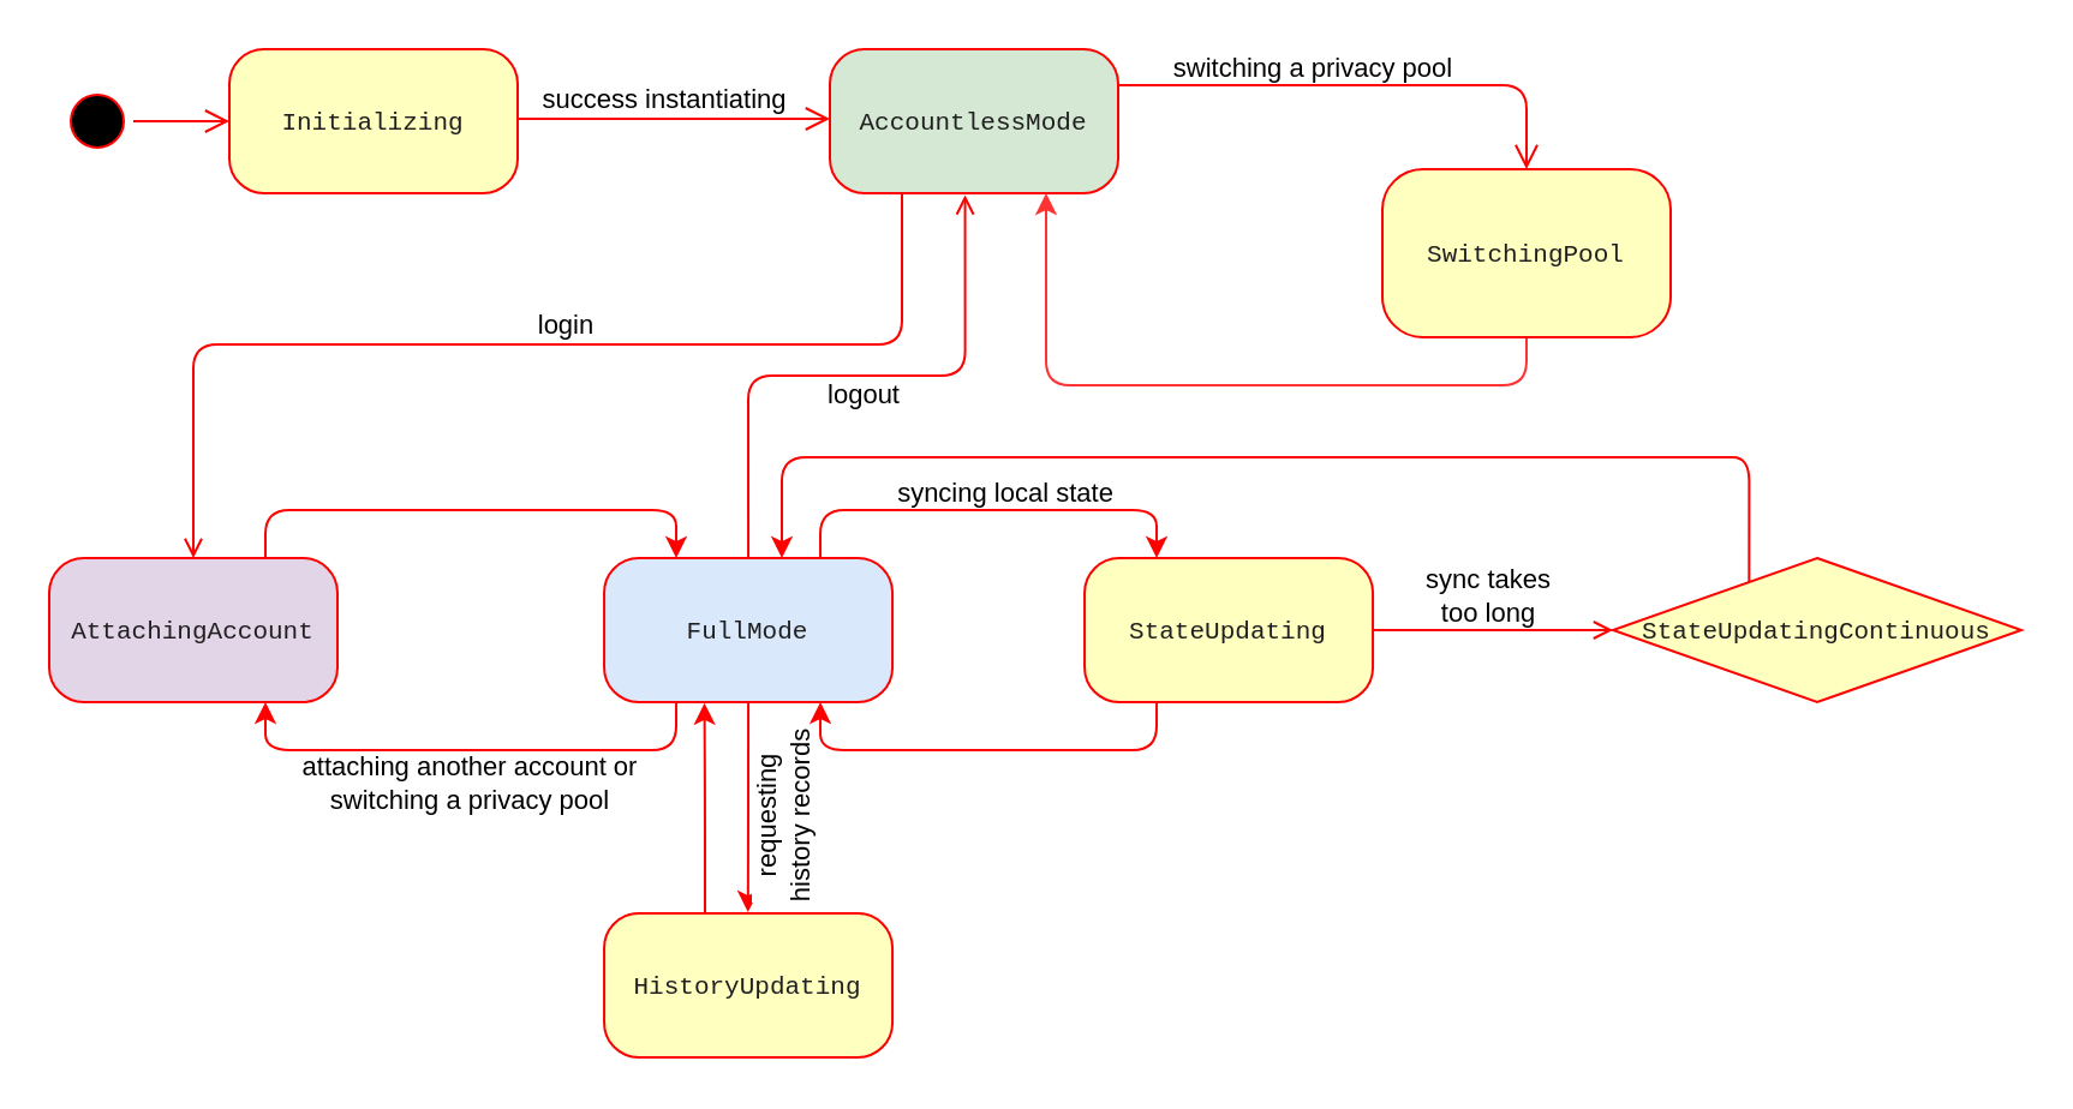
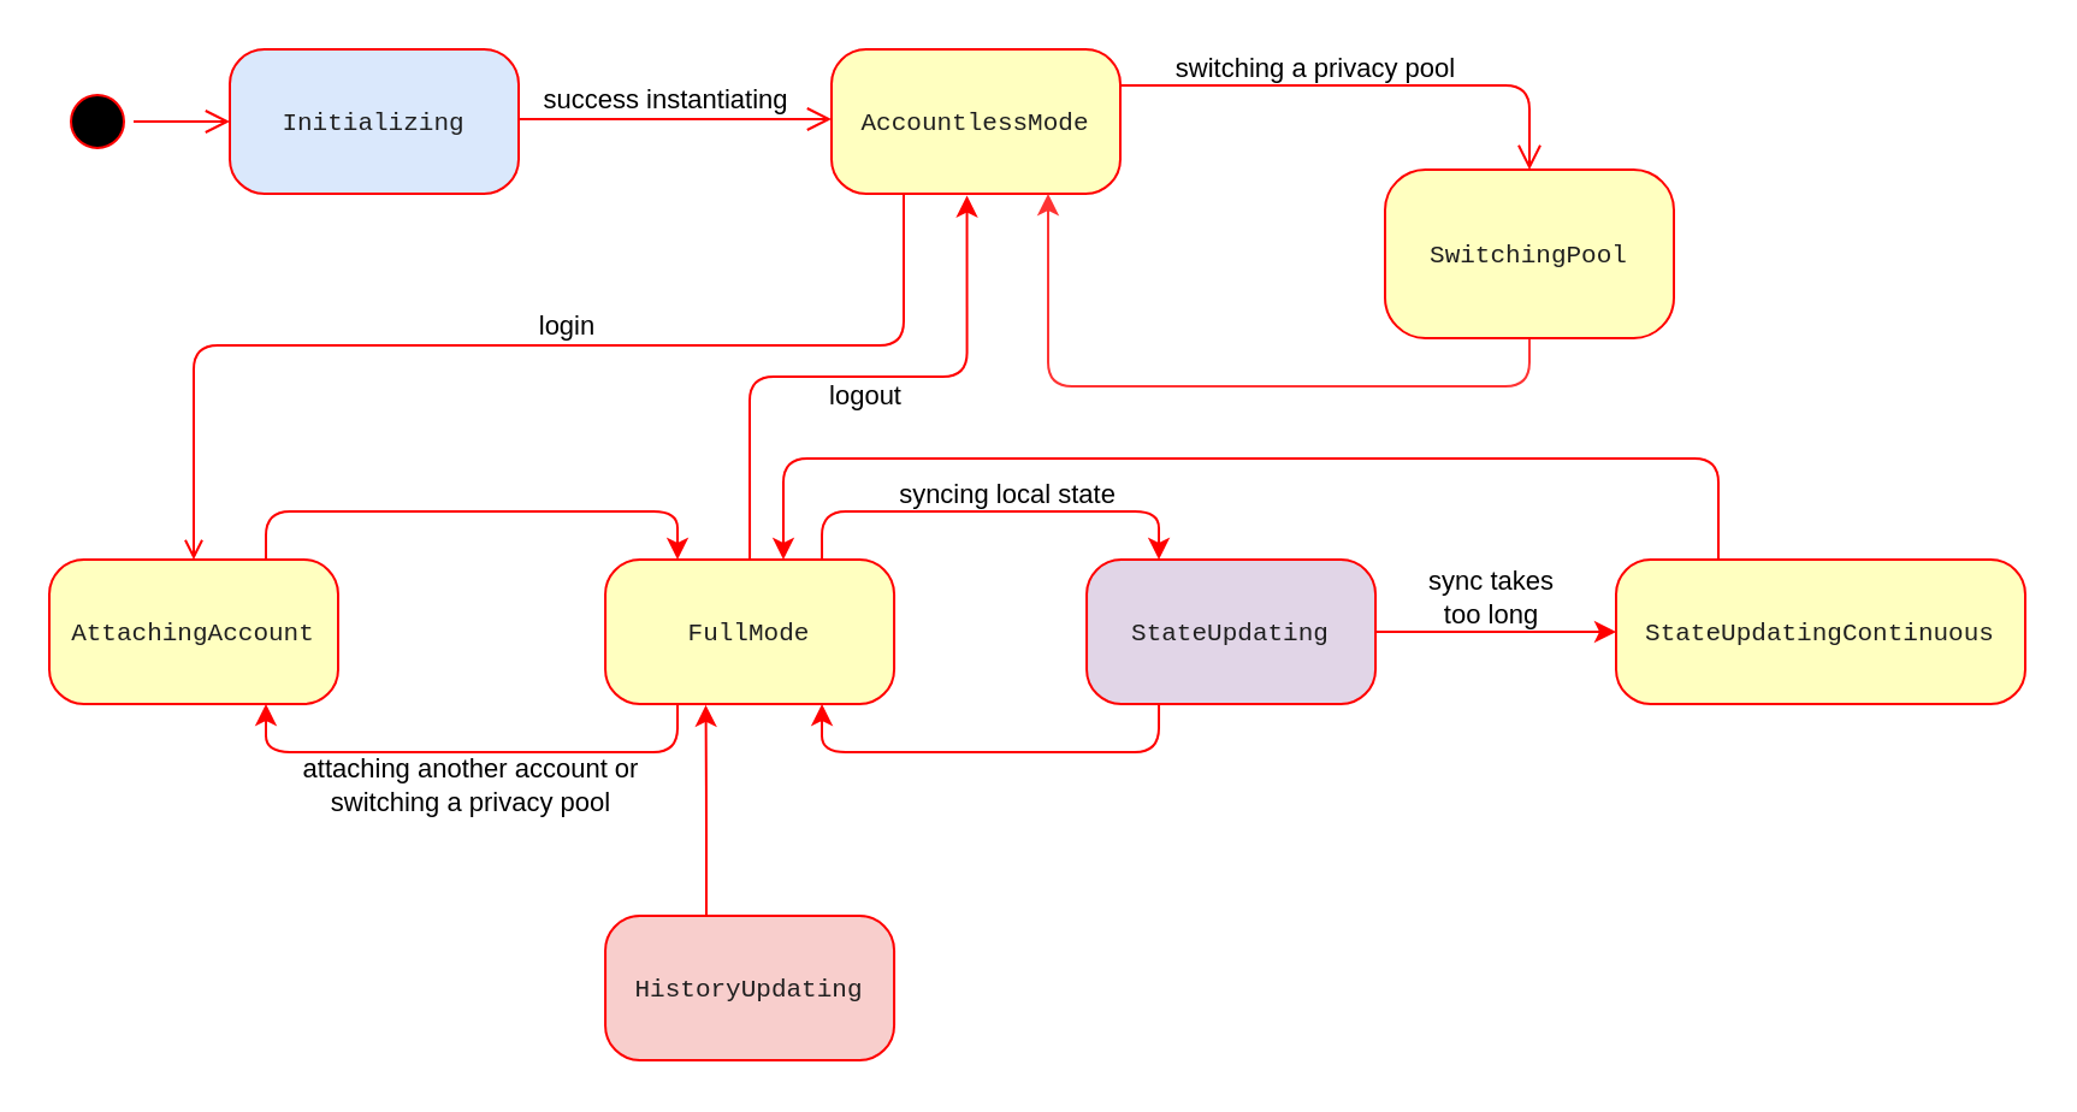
- <mxCell id="7" value="&lt;div style=&quot;font-family: Menlo, Monaco, &amp;quot;Courier New&amp;quot;, monospace; font-size: 10.5px; line-height: 16px;&quot;&gt;&lt;font color=&quot;#1f1f1f&quot;&gt;Initializing&lt;/font&gt;&lt;/div&gt;" style="rounded=1;whiteSpace=wrap;html=1;arcSize=24;fillColor=#ffffc0;strokeColor=#ff0000;shadow=0;comic=0;labelBackgroundColor=none;fontFamily=Verdana;fontSize=12;fontColor=#000000;align=center;" parent="1" vertex="1"><mxGeometry x="95" y="20" width="120" height="60" as="geometry" /></mxCell>
+ <mxCell id="7" value="&lt;div style=&quot;font-family: Menlo, Monaco, &amp;quot;Courier New&amp;quot;, monospace; font-size: 10.5px; line-height: 16px;&quot;&gt;&lt;font color=&quot;#1f1f1f&quot;&gt;Initializing&lt;/font&gt;&lt;/div&gt;" style="rounded=1;whiteSpace=wrap;html=1;arcSize=24;fillColor=#dae8fc;strokeColor=#ff0000;shadow=0;comic=0;labelBackgroundColor=none;fontFamily=Verdana;fontSize=12;fontColor=#000000;align=center;" parent="1" vertex="1"><mxGeometry x="95" y="20" width="120" height="60" as="geometry" /></mxCell>
- <mxCell id="12" value="&lt;div style=&quot;font-family: Menlo, Monaco, &amp;quot;Courier New&amp;quot;, monospace; font-size: 10.5px; line-height: 16px;&quot;&gt;&lt;font color=&quot;#1f1f1f&quot;&gt;AccountlessMode&lt;/font&gt;&lt;/div&gt;" style="rounded=1;whiteSpace=wrap;html=1;arcSize=24;fillColor=#d5e8d4;strokeColor=#ff0000;shadow=0;comic=0;labelBackgroundColor=none;fontFamily=Verdana;fontSize=12;fontColor=#000000;align=center;" parent="1" vertex="1"><mxGeometry x="345" y="20" width="120" height="60" as="geometry" /></mxCell>
+ <mxCell id="12" value="&lt;div style=&quot;font-family: Menlo, Monaco, &amp;quot;Courier New&amp;quot;, monospace; font-size: 10.5px; line-height: 16px;&quot;&gt;&lt;font color=&quot;#1f1f1f&quot;&gt;AccountlessMode&lt;/font&gt;&lt;/div&gt;" style="rounded=1;whiteSpace=wrap;html=1;arcSize=24;fillColor=#ffffc0;strokeColor=#ff0000;shadow=0;comic=0;labelBackgroundColor=none;fontFamily=Verdana;fontSize=12;fontColor=#000000;align=center;" parent="1" vertex="1"><mxGeometry x="345" y="20" width="120" height="60" as="geometry" /></mxCell>
- <mxCell id="31" style="edgeStyle=orthogonalEdgeStyle;rounded=1;orthogonalLoop=1;jettySize=auto;html=1;exitX=0.5;exitY=0;exitDx=0;exitDy=0;entryX=0.469;entryY=1.013;entryDx=0;entryDy=0;entryPerimeter=0;strokeColor=#FF0000;endArrow=open;" edge="1" parent="1" source="24" target="12"><mxGeometry relative="1" as="geometry" /></mxCell>
+ <mxCell id="31" style="edgeStyle=orthogonalEdgeStyle;rounded=1;orthogonalLoop=1;jettySize=auto;html=1;exitX=0.5;exitY=0;exitDx=0;exitDy=0;entryX=0.469;entryY=1.013;entryDx=0;entryDy=0;entryPerimeter=0;strokeColor=#FF0000;" edge="1" parent="1" source="24" target="12"><mxGeometry relative="1" as="geometry" /></mxCell>
- <mxCell id="16" value="&lt;div style=&quot;font-family: Menlo, Monaco, &amp;quot;Courier New&amp;quot;, monospace; font-size: 10.5px; line-height: 16px;&quot;&gt;&lt;font color=&quot;#1f1f1f&quot;&gt;AttachingAccount&lt;/font&gt;&lt;/div&gt;" style="rounded=1;whiteSpace=wrap;html=1;arcSize=24;fillColor=#e1d5e7;strokeColor=#ff0000;shadow=0;comic=0;labelBackgroundColor=none;fontFamily=Verdana;fontSize=12;fontColor=#000000;align=center;" parent="1" vertex="1"><mxGeometry x="20" y="232" width="120" height="60" as="geometry" /></mxCell>
+ <mxCell id="16" value="&lt;div style=&quot;font-family: Menlo, Monaco, &amp;quot;Courier New&amp;quot;, monospace; font-size: 10.5px; line-height: 16px;&quot;&gt;&lt;font color=&quot;#1f1f1f&quot;&gt;AttachingAccount&lt;/font&gt;&lt;/div&gt;" style="rounded=1;whiteSpace=wrap;html=1;arcSize=24;fillColor=#ffffc0;strokeColor=#ff0000;shadow=0;comic=0;labelBackgroundColor=none;fontFamily=Verdana;fontSize=12;fontColor=#000000;align=center;" parent="1" vertex="1"><mxGeometry x="20" y="232" width="120" height="60" as="geometry" /></mxCell>
- <mxCell id="24" value="&lt;div style=&quot;font-family: Menlo, Monaco, &amp;quot;Courier New&amp;quot;, monospace; font-size: 10.5px; line-height: 16px;&quot;&gt;&lt;font color=&quot;#1f1f1f&quot;&gt;FullMode&lt;/font&gt;&lt;/div&gt;" style="rounded=1;whiteSpace=wrap;html=1;arcSize=24;fillColor=#dae8fc;strokeColor=#ff0000;shadow=0;comic=0;labelBackgroundColor=none;fontFamily=Verdana;fontSize=12;fontColor=#000000;align=center;" vertex="1" parent="1"><mxGeometry x="251.03" y="232" width="120" height="60" as="geometry" /></mxCell>
+ <mxCell id="24" value="&lt;div style=&quot;font-family: Menlo, Monaco, &amp;quot;Courier New&amp;quot;, monospace; font-size: 10.5px; line-height: 16px;&quot;&gt;&lt;font color=&quot;#1f1f1f&quot;&gt;FullMode&lt;/font&gt;&lt;/div&gt;" style="rounded=1;whiteSpace=wrap;html=1;arcSize=24;fillColor=#ffffc0;strokeColor=#ff0000;shadow=0;comic=0;labelBackgroundColor=none;fontFamily=Verdana;fontSize=12;fontColor=#000000;align=center;" vertex="1" parent="1"><mxGeometry x="251.03" y="232" width="120" height="60" as="geometry" /></mxCell>
- <mxCell id="6" value="&lt;div style=&quot;font-family: Menlo, Monaco, &amp;quot;Courier New&amp;quot;, monospace; font-size: 10.5px; line-height: 16px;&quot;&gt;&lt;font color=&quot;#1f1f1f&quot;&gt;StateUpdating&lt;/font&gt;&lt;/div&gt;" style="rounded=1;whiteSpace=wrap;html=1;arcSize=24;fillColor=#ffffc0;strokeColor=#ff0000;shadow=0;comic=0;labelBackgroundColor=none;fontFamily=Verdana;fontSize=12;fontColor=#000000;align=center;" parent="1" vertex="1"><mxGeometry x="451.03" y="232" width="120" height="60" as="geometry" /></mxCell>
+ <mxCell id="6" value="&lt;div style=&quot;font-family: Menlo, Monaco, &amp;quot;Courier New&amp;quot;, monospace; font-size: 10.5px; line-height: 16px;&quot;&gt;&lt;font color=&quot;#1f1f1f&quot;&gt;StateUpdating&lt;/font&gt;&lt;/div&gt;" style="rounded=1;whiteSpace=wrap;html=1;arcSize=24;fillColor=#e1d5e7;strokeColor=#ff0000;shadow=0;comic=0;labelBackgroundColor=none;fontFamily=Verdana;fontSize=12;fontColor=#000000;align=center;" parent="1" vertex="1"><mxGeometry x="451.03" y="232" width="120" height="60" as="geometry" /></mxCell>
- <mxCell id="4" style="edgeStyle=orthogonalEdgeStyle;rounded=1;orthogonalLoop=1;jettySize=auto;html=1;exitX=1;exitY=0.5;exitDx=0;exitDy=0;entryX=0;entryY=0.5;entryDx=0;entryDy=0;strokeColor=#FF0000;endArrow=open;" edge="1" parent="1" source="6" target="27"><mxGeometry relative="1" as="geometry" /></mxCell>
+ <mxCell id="4" style="edgeStyle=orthogonalEdgeStyle;rounded=1;orthogonalLoop=1;jettySize=auto;html=1;exitX=1;exitY=0.5;exitDx=0;exitDy=0;entryX=0;entryY=0.5;entryDx=0;entryDy=0;strokeColor=#FF0000;" edge="1" parent="1" source="6" target="27"><mxGeometry relative="1" as="geometry" /></mxCell>
- <mxCell id="27" value="&lt;div style=&quot;font-family: Menlo, Monaco, &amp;quot;Courier New&amp;quot;, monospace; font-size: 10.5px; line-height: 16px;&quot;&gt;&lt;div style=&quot;line-height: 16px;&quot;&gt;&lt;font color=&quot;#1f1f1f&quot;&gt;StateUpdatingContinuous&lt;/font&gt;&lt;/div&gt;&lt;/div&gt;" style="rhombus;whiteSpace=wrap;html=1;arcSize=24;fillColor=#ffffc0;strokeColor=#ff0000;shadow=0;comic=0;labelBackgroundColor=none;fontFamily=Verdana;fontSize=12;fontColor=#000000;align=center;" vertex="1" parent="1"><mxGeometry x="671" y="232" width="170" height="60" as="geometry" /></mxCell>
+ <mxCell id="27" value="&lt;div style=&quot;font-family: Menlo, Monaco, &amp;quot;Courier New&amp;quot;, monospace; font-size: 10.5px; line-height: 16px;&quot;&gt;&lt;div style=&quot;line-height: 16px;&quot;&gt;&lt;font color=&quot;#1f1f1f&quot;&gt;StateUpdatingContinuous&lt;/font&gt;&lt;/div&gt;&lt;/div&gt;" style="rounded=1;whiteSpace=wrap;html=1;arcSize=24;fillColor=#ffffc0;strokeColor=#ff0000;shadow=0;comic=0;labelBackgroundColor=none;fontFamily=Verdana;fontSize=12;fontColor=#000000;align=center;" vertex="1" parent="1"><mxGeometry x="671" y="232" width="170" height="60" as="geometry" /></mxCell>
- <mxCell id="22" style="edgeStyle=orthogonalEdgeStyle;rounded=1;orthogonalLoop=1;jettySize=auto;html=1;exitX=0.5;exitY=1;exitDx=0;exitDy=0;entryX=0.499;entryY=-0.008;entryDx=0;entryDy=0;entryPerimeter=0;strokeColor=#FF0000;" edge="1" parent="1" source="24" target="29"><mxGeometry relative="1" as="geometry" /></mxCell>
- <mxCell id="23" value="requesting&lt;br&gt;history records" style="edgeLabel;html=1;align=center;verticalAlign=middle;resizable=0;points=[];rotation=-90;" vertex="1" connectable="0" parent="22"><mxGeometry x="-0.028" y="2" relative="1" as="geometry"><mxPoint x="12" y="6" as="offset" /></mxGeometry></mxCell>
- <mxCell id="29" value="&lt;div style=&quot;font-family: Menlo, Monaco, &amp;quot;Courier New&amp;quot;, monospace; font-size: 10.5px; line-height: 16px;&quot;&gt;&lt;div style=&quot;line-height: 16px;&quot;&gt;&lt;font color=&quot;#1f1f1f&quot;&gt;HistoryUpdating&lt;/font&gt;&lt;/div&gt;&lt;/div&gt;" style="rounded=1;whiteSpace=wrap;html=1;arcSize=24;fillColor=#ffffc0;strokeColor=#ff0000;shadow=0;comic=0;labelBackgroundColor=none;fontFamily=Verdana;fontSize=12;fontColor=#000000;align=center;" vertex="1" parent="1"><mxGeometry x="251.03" y="380" width="120" height="60" as="geometry" /></mxCell>
+ <mxCell id="29" value="&lt;div style=&quot;font-family: Menlo, Monaco, &amp;quot;Courier New&amp;quot;, monospace; font-size: 10.5px; line-height: 16px;&quot;&gt;&lt;div style=&quot;line-height: 16px;&quot;&gt;&lt;font color=&quot;#1f1f1f&quot;&gt;HistoryUpdating&lt;/font&gt;&lt;/div&gt;&lt;/div&gt;" style="rounded=1;whiteSpace=wrap;html=1;arcSize=24;fillColor=#f8cecc;strokeColor=#ff0000;shadow=0;comic=0;labelBackgroundColor=none;fontFamily=Verdana;fontSize=12;fontColor=#000000;align=center;" vertex="1" parent="1"><mxGeometry x="251.03" y="380" width="120" height="60" as="geometry" /></mxCell>
